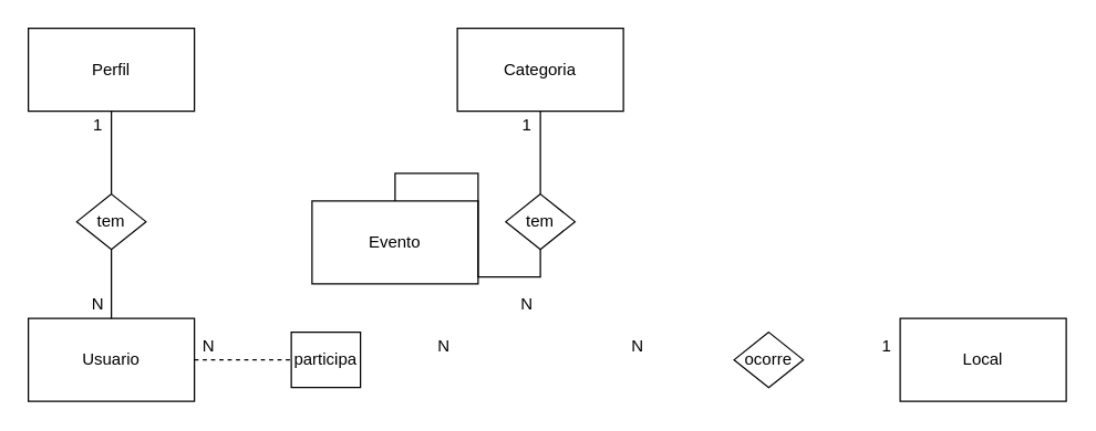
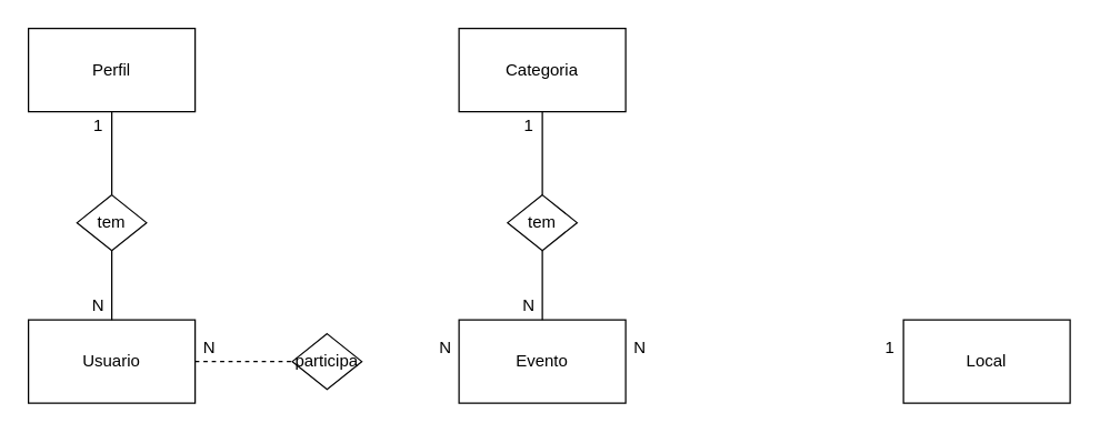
- <mxCell id="6" value="Evento" style="rounded=0;whiteSpace=wrap;html=1;" vertex="1" parent="1"><mxGeometry x="225" y="145" width="120" height="60" as="geometry" /></mxCell>
+ <mxCell id="6" value="Evento" style="rounded=0;whiteSpace=wrap;html=1;" vertex="1" parent="1"><mxGeometry x="330" y="230" width="120" height="60" as="geometry" /></mxCell>
- <mxCell id="22" value="participa" style="whiteSpace=wrap;html=1;rounded=0;" vertex="1" parent="1"><mxGeometry x="210" y="240" width="50" height="40" as="geometry" /></mxCell>
+ <mxCell id="22" value="participa" style="rhombus;whiteSpace=wrap;html=1;" vertex="1" parent="1"><mxGeometry x="210" y="240" width="50" height="40" as="geometry" /></mxCell>
- <mxCell id="19" value="ocorre" style="rhombus;whiteSpace=wrap;html=1;" vertex="1" parent="1"><mxGeometry x="530" y="240" width="50" height="40" as="geometry" /></mxCell>
